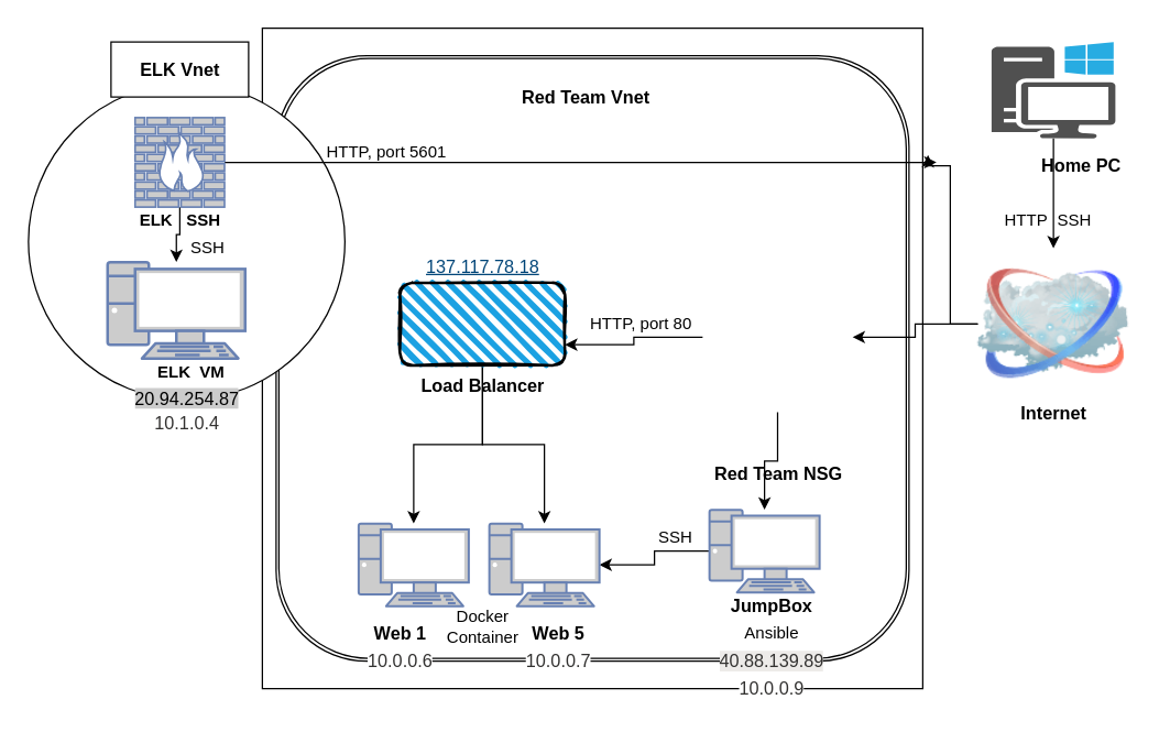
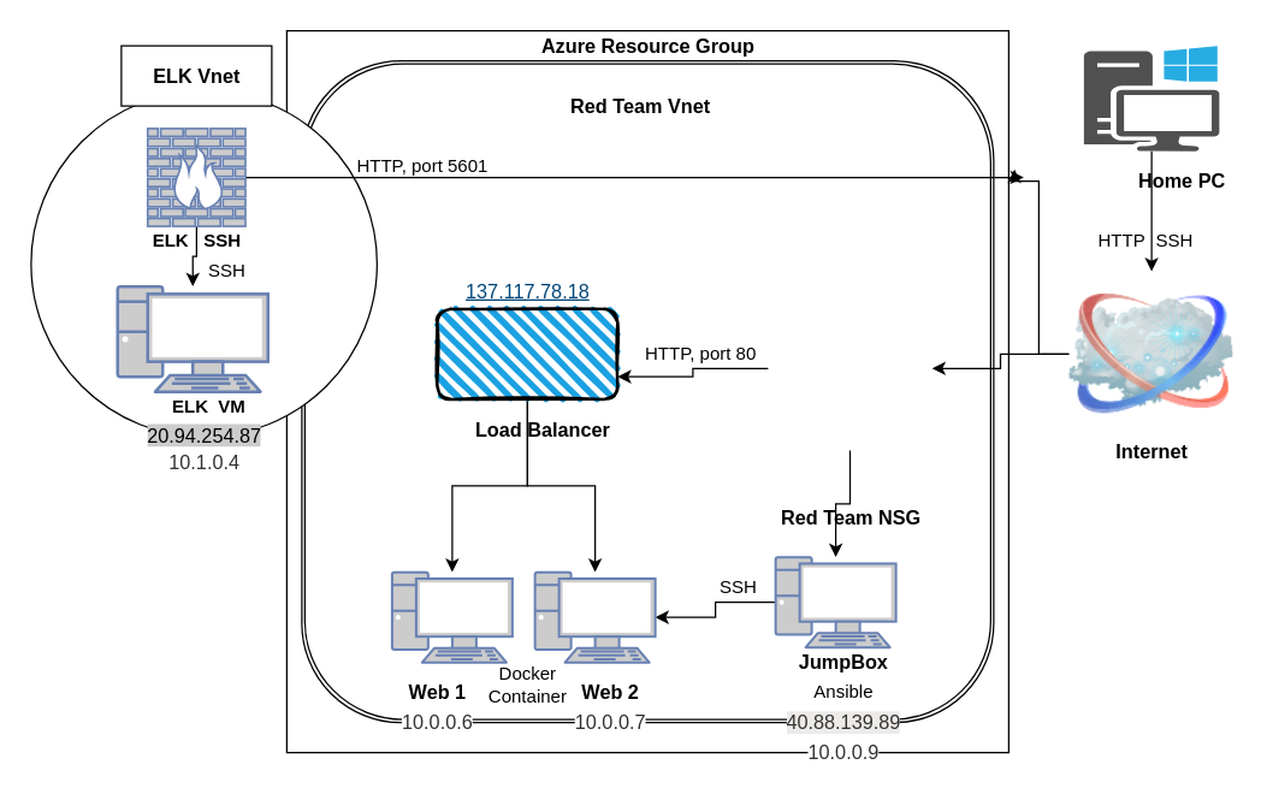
+ <mxCell id="4" value="Azure Resource Group&lt;br style=&quot;font-size: 13px;&quot;&gt;" style="text;html=1;resizable=0;autosize=1;align=center;verticalAlign=middle;points=[];fillColor=none;strokeColor=none;rounded=0;fontStyle=1;fontSize=13;" parent="1" vertex="1"><mxGeometry x="350" y="20" width="160" height="20" as="geometry" /></mxCell>
- <mxCell id="27" value="Load Balancer&lt;br&gt;" style="text;html=1;resizable=0;autosize=1;align=center;verticalAlign=middle;points=[];fillColor=none;strokeColor=none;rounded=0;fontSize=13;fontStyle=1" parent="1" vertex="1"><mxGeometry x="295" y="270" width="110" height="20" as="geometry" /></mxCell>
+ <mxCell id="27" value="Load Balancer&lt;br&gt;" style="text;html=1;resizable=0;autosize=1;align=center;verticalAlign=middle;points=[];fillColor=none;strokeColor=none;rounded=0;fontSize=13;fontStyle=1" parent="1" vertex="1"><mxGeometry x="305" y="275" width="110" height="20" as="geometry" /></mxCell>
- <mxCell id="11" value="Web 5" style="text;html=1;resizable=0;autosize=1;align=center;verticalAlign=middle;points=[];fillColor=none;strokeColor=none;rounded=0;fontSize=13;fontStyle=1" parent="1" vertex="1"><mxGeometry x="380" y="450" width="50" height="20" as="geometry" /></mxCell>
+ <mxCell id="11" value="Web 2" style="text;html=1;resizable=0;autosize=1;align=center;verticalAlign=middle;points=[];fillColor=none;strokeColor=none;rounded=0;fontSize=13;fontStyle=1" parent="1" vertex="1"><mxGeometry x="380" y="450" width="50" height="20" as="geometry" /></mxCell>
